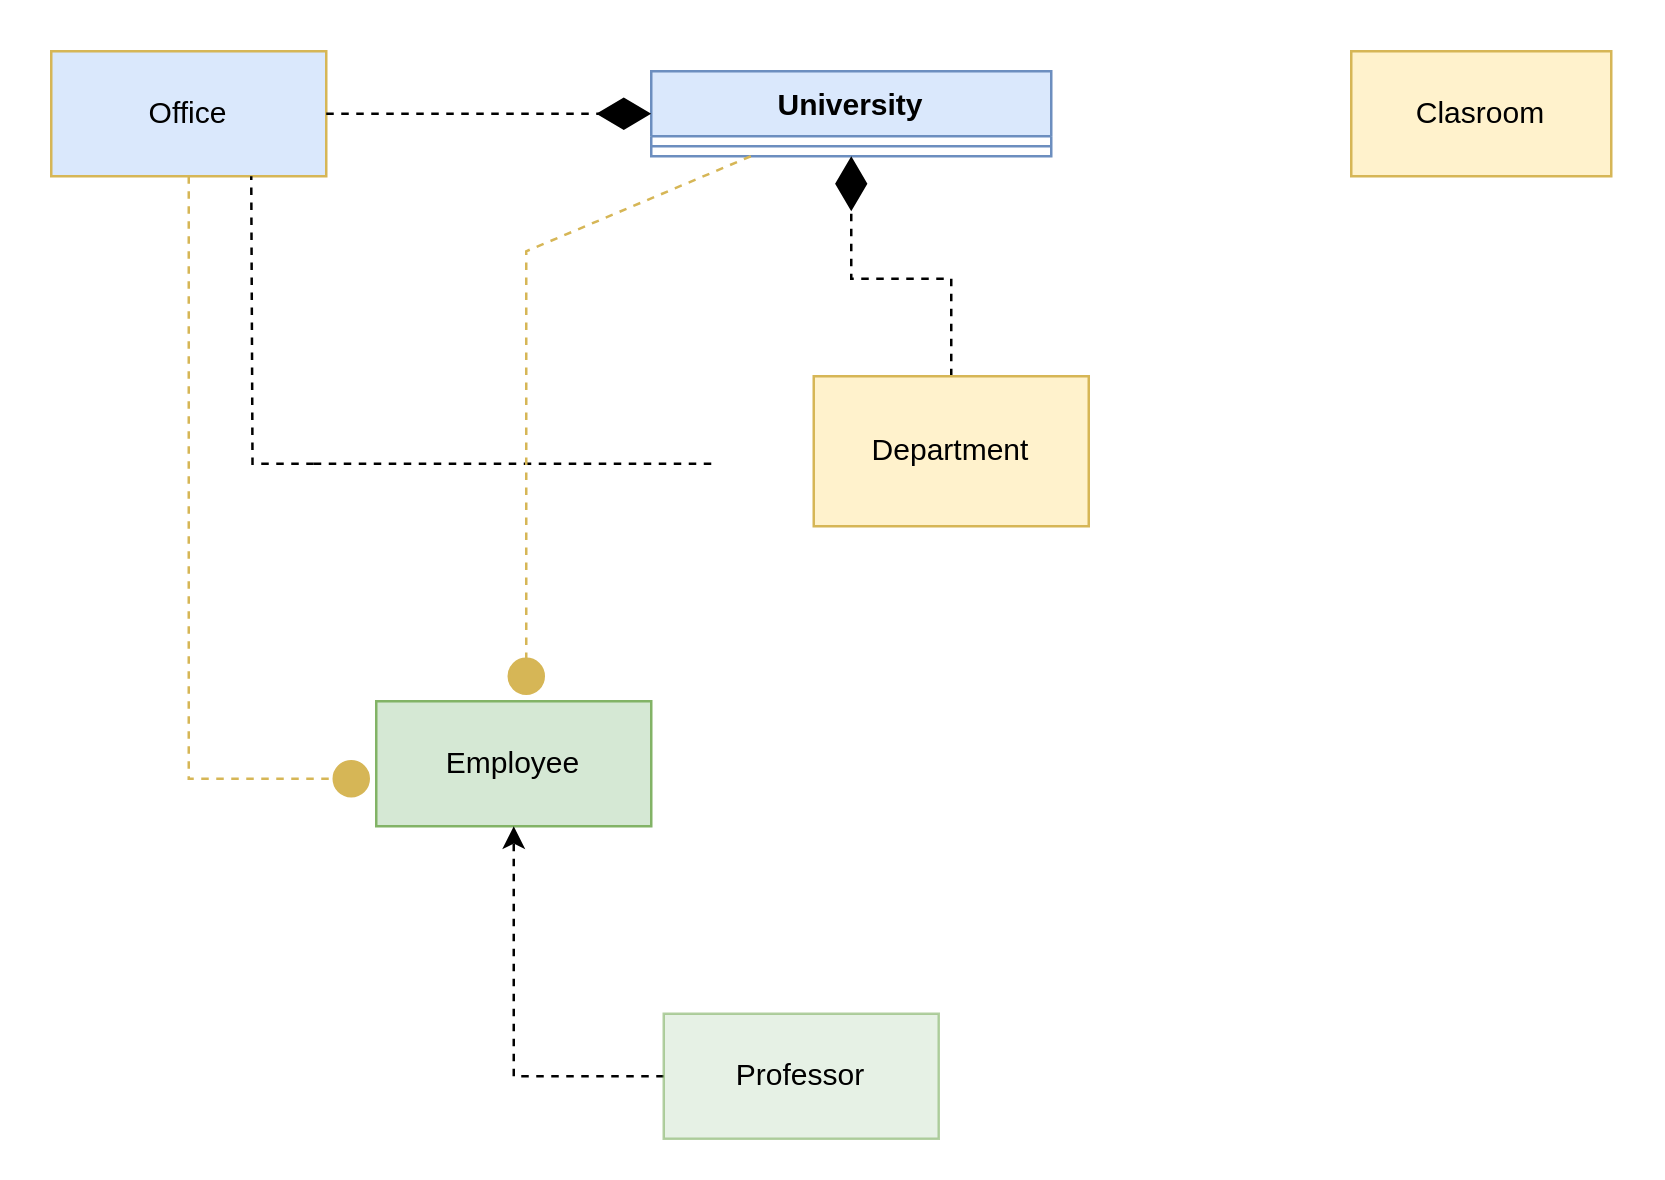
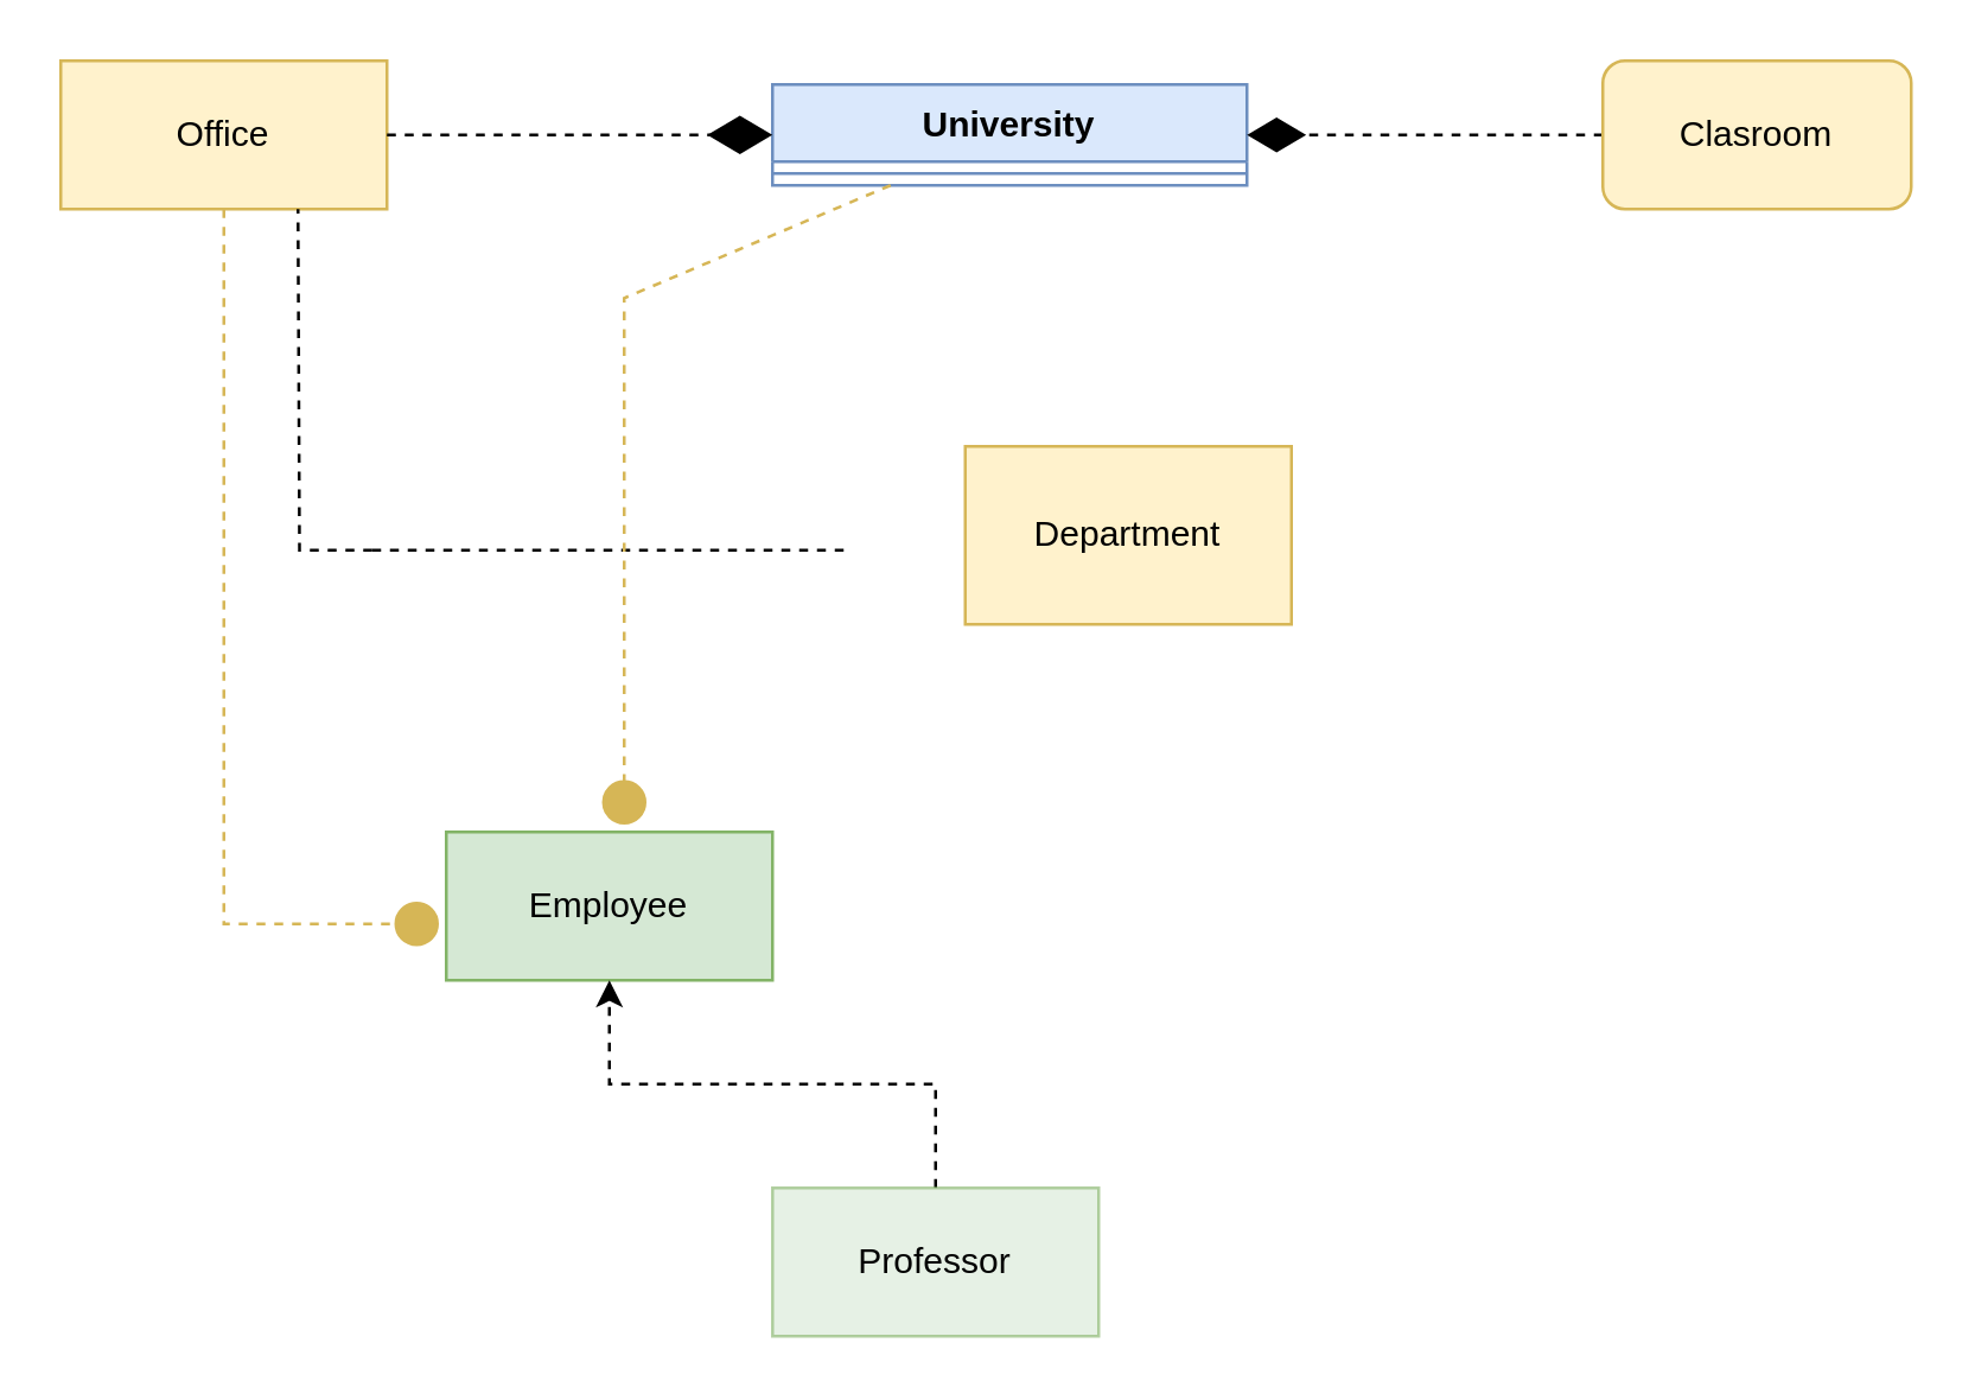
- <mxCell id="8" value="Office" style="html=1;whiteSpace=wrap;fillColor=#dae8fc;strokeColor=#d6b656;" vertex="1" parent="1"><mxGeometry x="20" y="20" width="110" height="50" as="geometry" /></mxCell>
+ <mxCell id="8" value="Office" style="html=1;whiteSpace=wrap;fillColor=#fff2cc;strokeColor=#d6b656;" vertex="1" parent="1"><mxGeometry x="20" y="20" width="110" height="50" as="geometry" /></mxCell>
+ <mxCell id="4" style="edgeStyle=orthogonalEdgeStyle;rounded=0;orthogonalLoop=1;jettySize=auto;html=1;entryX=1;entryY=0.5;entryDx=0;entryDy=0;endArrow=diamondThin;endFill=1;endSize=17;dashed=1;" edge="1" parent="1" source="5" target="2"><mxGeometry relative="1" as="geometry" /></mxCell>
- <mxCell id="5" value="Clasroom" style="html=1;whiteSpace=wrap;fillColor=#fff2cc;strokeColor=#d6b656;" vertex="1" parent="1"><mxGeometry x="540" y="20" width="104" height="50" as="geometry" /></mxCell>
+ <mxCell id="5" value="Clasroom" style="html=1;whiteSpace=wrap;fillColor=#fff2cc;strokeColor=#d6b656;rounded=1;" vertex="1" parent="1"><mxGeometry x="540" y="20" width="104" height="50" as="geometry" /></mxCell>
- <mxCell id="6" style="edgeStyle=orthogonalEdgeStyle;rounded=0;orthogonalLoop=1;jettySize=auto;html=1;endArrow=diamondThin;endFill=1;endSize=19;dashed=1;" edge="1" parent="1" source="7" target="2"><mxGeometry relative="1" as="geometry" /></mxCell>
- <mxCell id="11" value="Professor" style="html=1;whiteSpace=wrap;fillColor=#d5e8d4;strokeColor=#82b366;opacity=60;" vertex="1" parent="1"><mxGeometry x="265" y="405" width="110" height="50" as="geometry" /></mxCell>
+ <mxCell id="11" value="Professor" style="html=1;whiteSpace=wrap;fillColor=#d5e8d4;strokeColor=#82b366;opacity=60;" vertex="1" parent="1"><mxGeometry x="260" y="400" width="110" height="50" as="geometry" /></mxCell>
